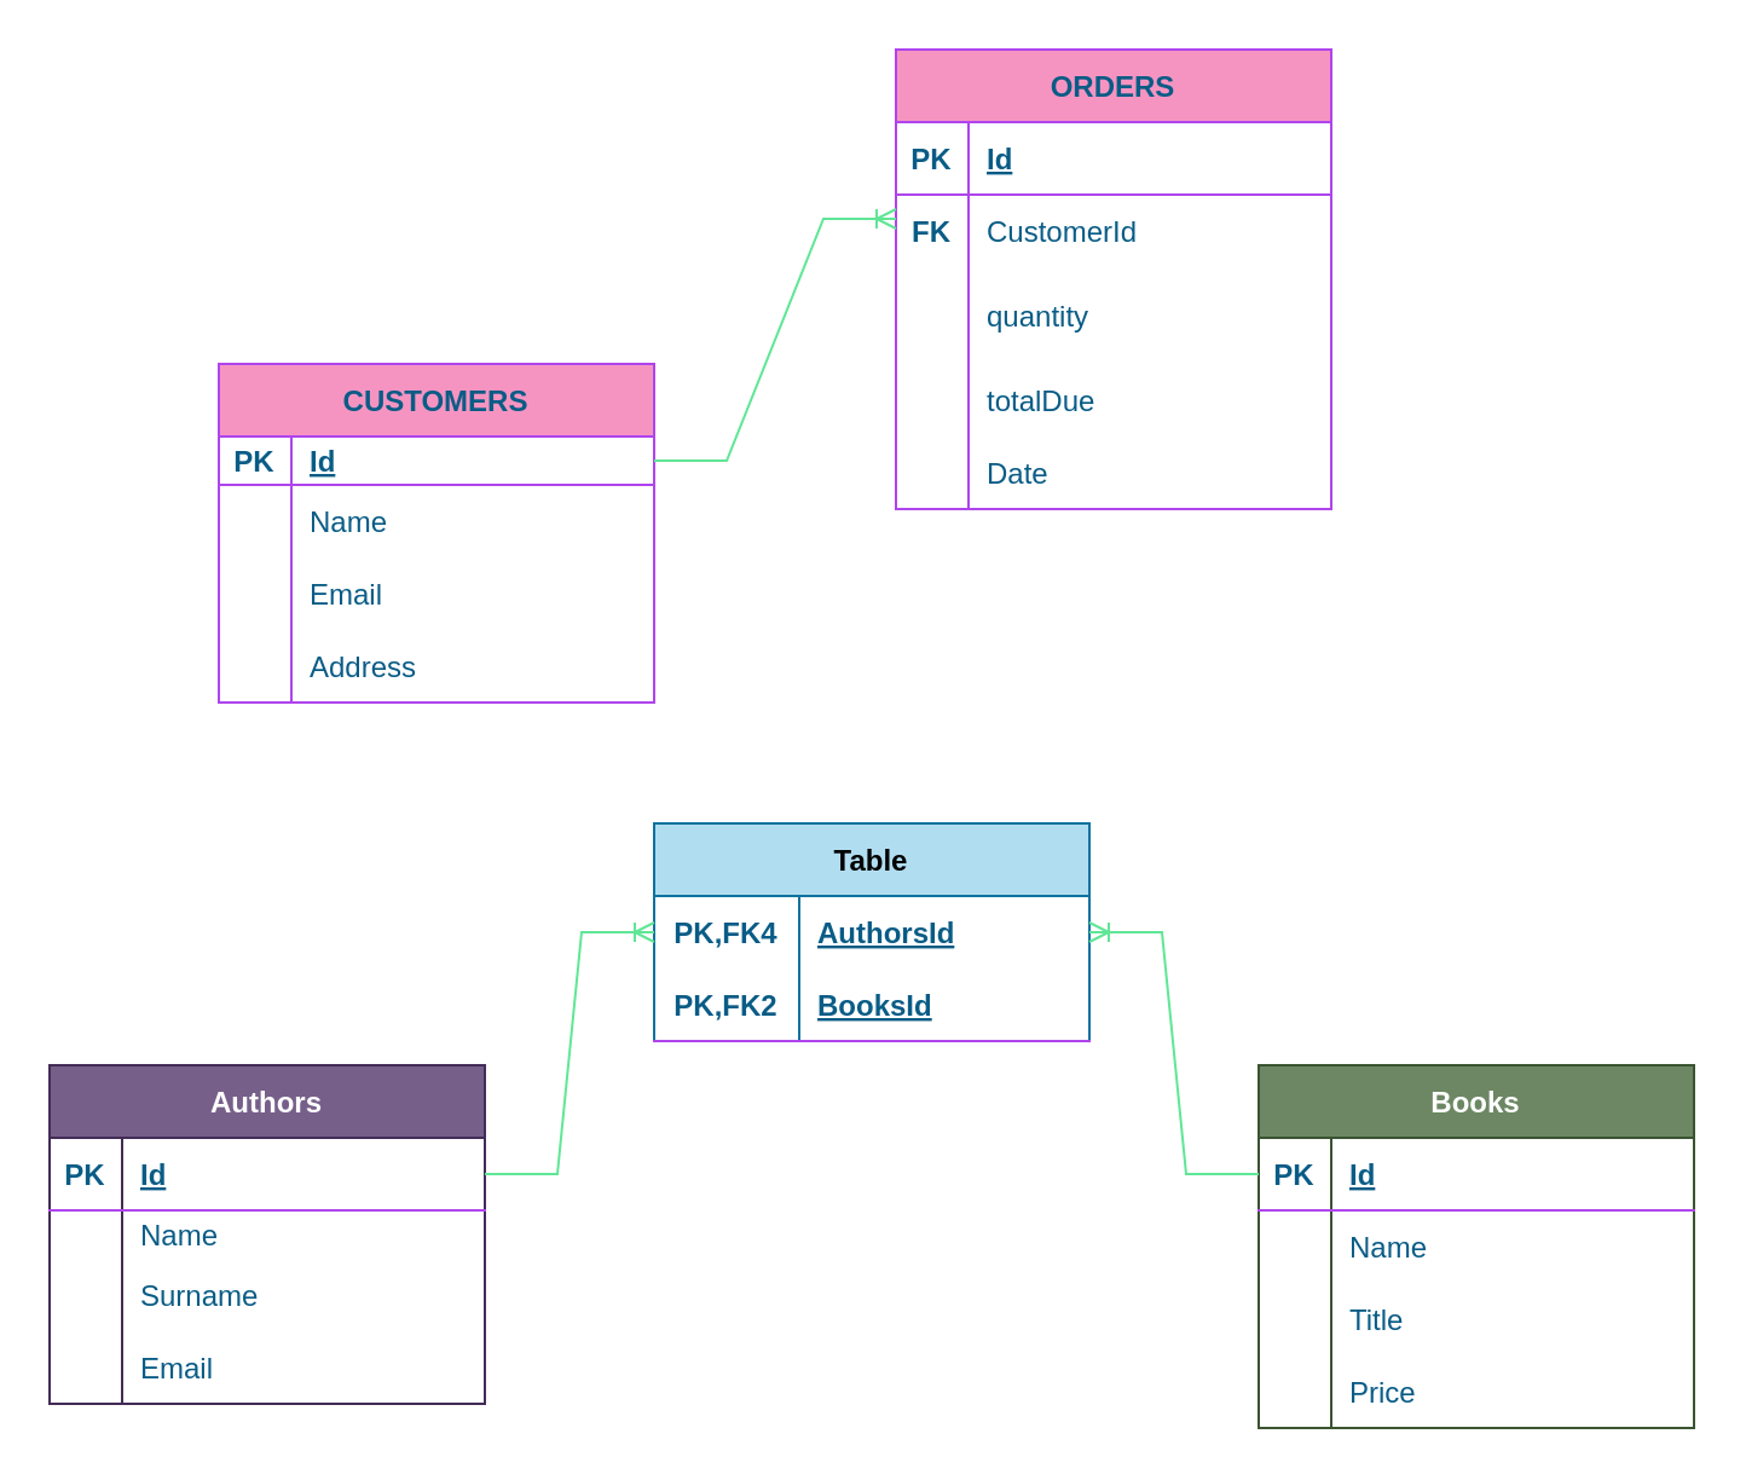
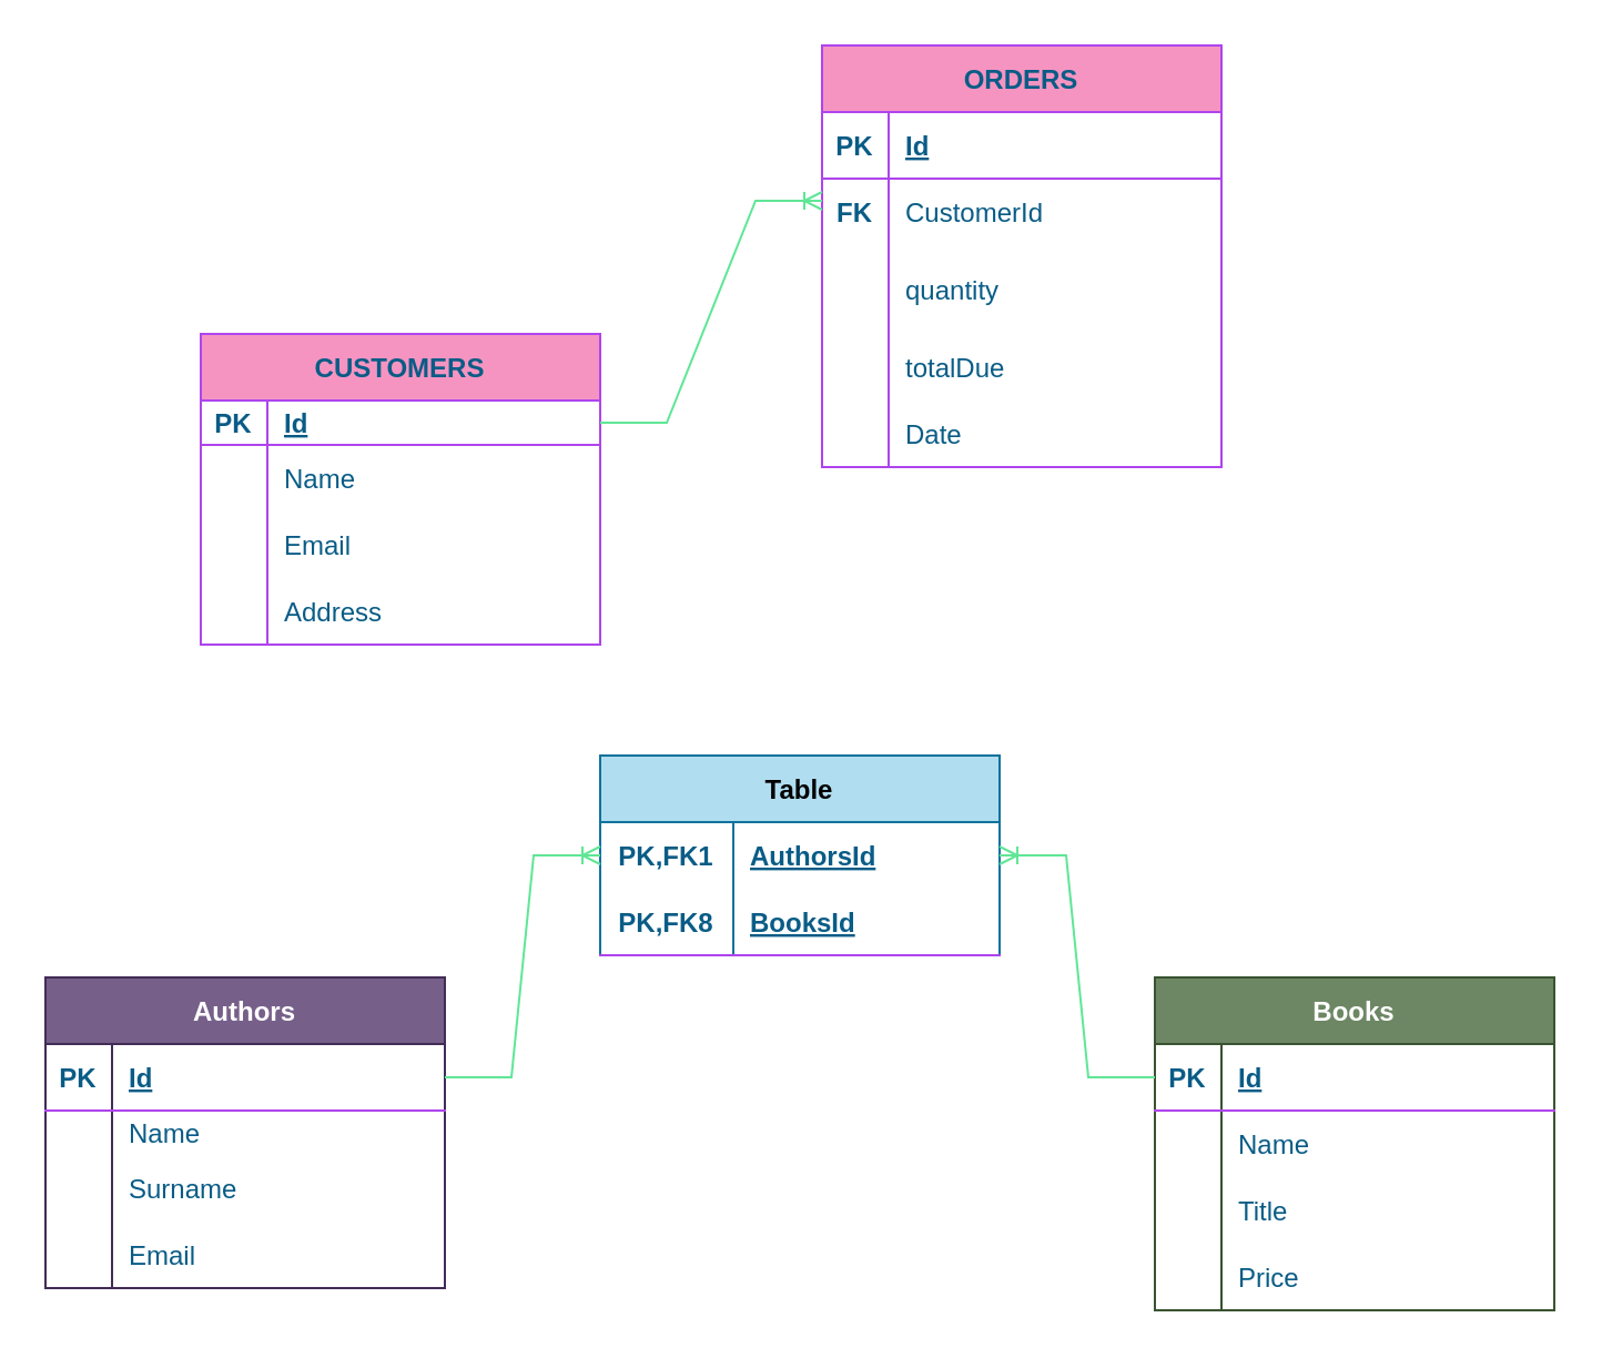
- <mxCell id="60" value="PK,FK4" style="shape=partialRectangle;connectable=0;fillColor=none;top=0;left=0;bottom=0;right=0;fontStyle=1;overflow=hidden;strokeColor=#AF45ED;fontColor=#095C86;" vertex="1" parent="59"><mxGeometry width="60" height="30" as="geometry"><mxRectangle width="60" height="30" as="alternateBounds" /></mxGeometry></mxCell>
+ <mxCell id="60" value="PK,FK1" style="shape=partialRectangle;connectable=0;fillColor=none;top=0;left=0;bottom=0;right=0;fontStyle=1;overflow=hidden;strokeColor=#AF45ED;fontColor=#095C86;" vertex="1" parent="59"><mxGeometry width="60" height="30" as="geometry"><mxRectangle width="60" height="30" as="alternateBounds" /></mxGeometry></mxCell>
- <mxCell id="63" value="PK,FK2" style="shape=partialRectangle;connectable=0;fillColor=none;top=0;left=0;bottom=0;right=0;fontStyle=1;overflow=hidden;strokeColor=#AF45ED;fontColor=#095C86;" vertex="1" parent="62"><mxGeometry width="60" height="30" as="geometry"><mxRectangle width="60" height="30" as="alternateBounds" /></mxGeometry></mxCell>
+ <mxCell id="63" value="PK,FK8" style="shape=partialRectangle;connectable=0;fillColor=none;top=0;left=0;bottom=0;right=0;fontStyle=1;overflow=hidden;strokeColor=#AF45ED;fontColor=#095C86;" vertex="1" parent="62"><mxGeometry width="60" height="30" as="geometry"><mxRectangle width="60" height="30" as="alternateBounds" /></mxGeometry></mxCell>
